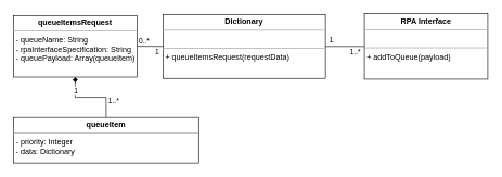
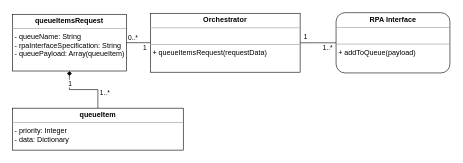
- <mxCell id="12" value="&lt;p style=&quot;margin:0px;margin-top:4px;text-align:center;&quot;&gt;&lt;b&gt;Dictionary&lt;/b&gt;&lt;/p&gt;&lt;hr size=&quot;1&quot;&gt;&lt;p style=&quot;margin:0px;margin-left:4px;&quot;&gt;&lt;br&gt;&lt;/p&gt;&lt;hr size=&quot;1&quot;&gt;&lt;p style=&quot;margin:0px;margin-left:4px;&quot;&gt;+ queueItemsRequest(requestData)&lt;/p&gt;" style="verticalAlign=top;align=left;overflow=fill;fontSize=12;fontFamily=Helvetica;html=1;rounded=0;shadow=0;comic=0;labelBackgroundColor=none;strokeWidth=1" parent="1" vertex="1"><mxGeometry x="250" y="21.66" width="250" height="98.34" as="geometry" /></mxCell>
+ <mxCell id="12" value="&lt;p style=&quot;margin:0px;margin-top:4px;text-align:center;&quot;&gt;&lt;b&gt;Orchestrator&lt;/b&gt;&lt;/p&gt;&lt;hr size=&quot;1&quot;&gt;&lt;p style=&quot;margin:0px;margin-left:4px;&quot;&gt;&lt;br&gt;&lt;/p&gt;&lt;hr size=&quot;1&quot;&gt;&lt;p style=&quot;margin:0px;margin-left:4px;&quot;&gt;+ queueItemsRequest(requestData)&lt;/p&gt;" style="verticalAlign=top;align=left;overflow=fill;fontSize=12;fontFamily=Helvetica;html=1;rounded=0;shadow=0;comic=0;labelBackgroundColor=none;strokeWidth=1" parent="1" vertex="1"><mxGeometry x="250" y="21.66" width="250" height="98.34" as="geometry" /></mxCell>
- <mxCell id="13" value="&lt;p style=&quot;margin:0px;margin-top:4px;text-align:center;&quot;&gt;&lt;b&gt;RPA Interface&lt;/b&gt;&lt;/p&gt;&lt;hr size=&quot;1&quot;&gt;&lt;p style=&quot;margin:0px;margin-left:4px;&quot;&gt;&lt;br&gt;&lt;/p&gt;&lt;hr size=&quot;1&quot;&gt;&lt;p style=&quot;margin:0px;margin-left:4px;&quot;&gt;+ addToQueue(payload)&lt;/p&gt;" style="verticalAlign=top;align=left;overflow=fill;fontSize=12;fontFamily=Helvetica;html=1;rounded=0;shadow=0;comic=0;labelBackgroundColor=none;strokeWidth=1" parent="1" vertex="1"><mxGeometry x="560" y="20.66" width="190" height="100.54" as="geometry" /></mxCell>
+ <mxCell id="13" value="&lt;p style=&quot;margin:0px;margin-top:4px;text-align:center;&quot;&gt;&lt;b&gt;RPA Interface&lt;/b&gt;&lt;/p&gt;&lt;hr size=&quot;1&quot;&gt;&lt;p style=&quot;margin:0px;margin-left:4px;&quot;&gt;&lt;br&gt;&lt;/p&gt;&lt;hr size=&quot;1&quot;&gt;&lt;p style=&quot;margin:0px;margin-left:4px;&quot;&gt;+ addToQueue(payload)&lt;/p&gt;" style="verticalAlign=top;align=left;overflow=fill;fontSize=12;fontFamily=Helvetica;html=1;shadow=0;comic=0;labelBackgroundColor=none;strokeWidth=1;rounded=1;" parent="1" vertex="1"><mxGeometry x="560" y="20.66" width="190" height="100.54" as="geometry" /></mxCell>
